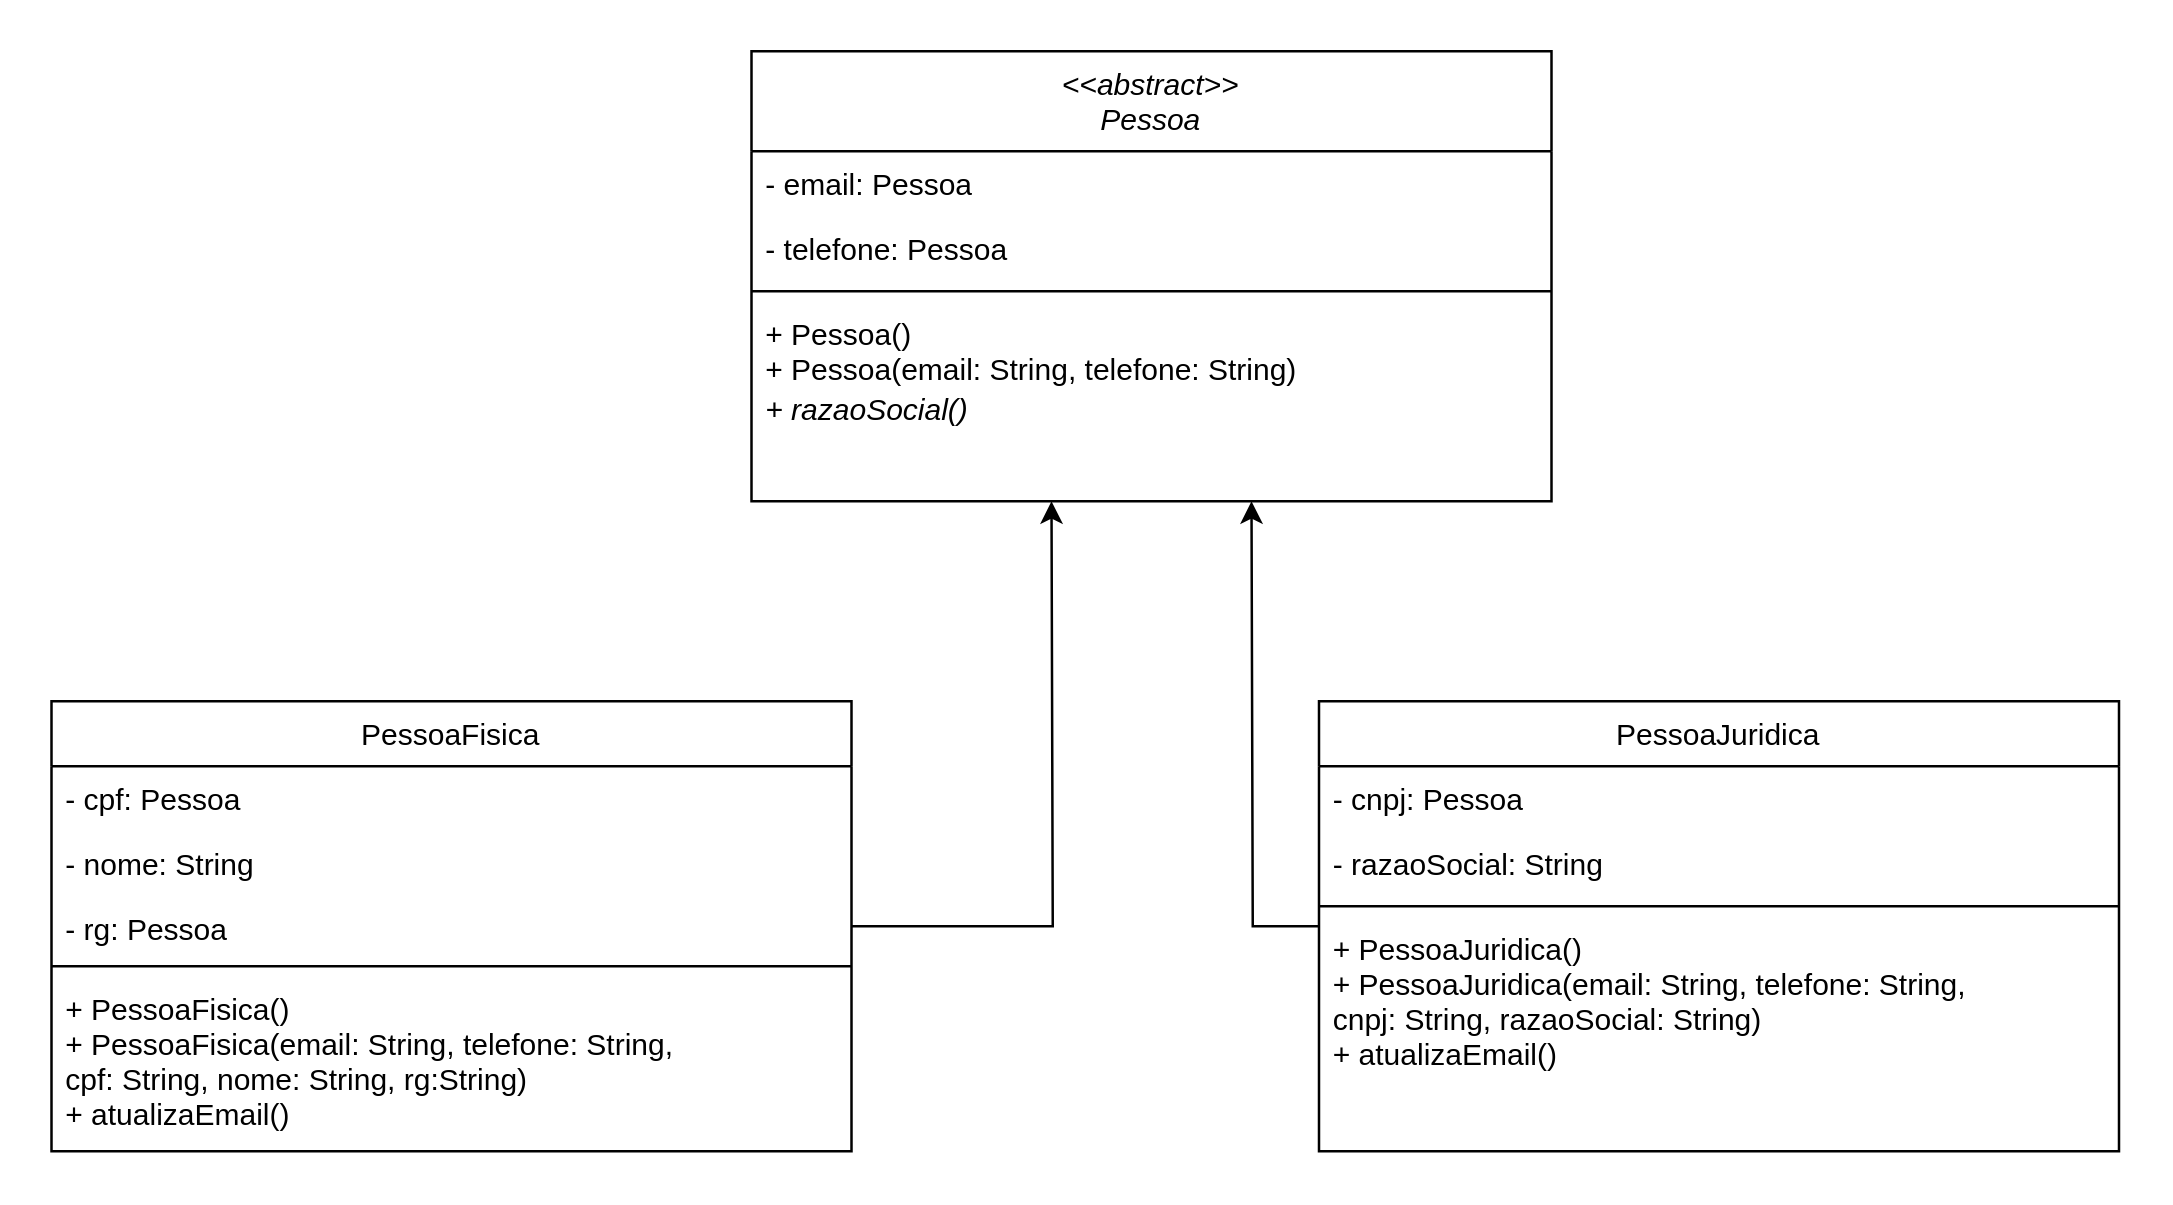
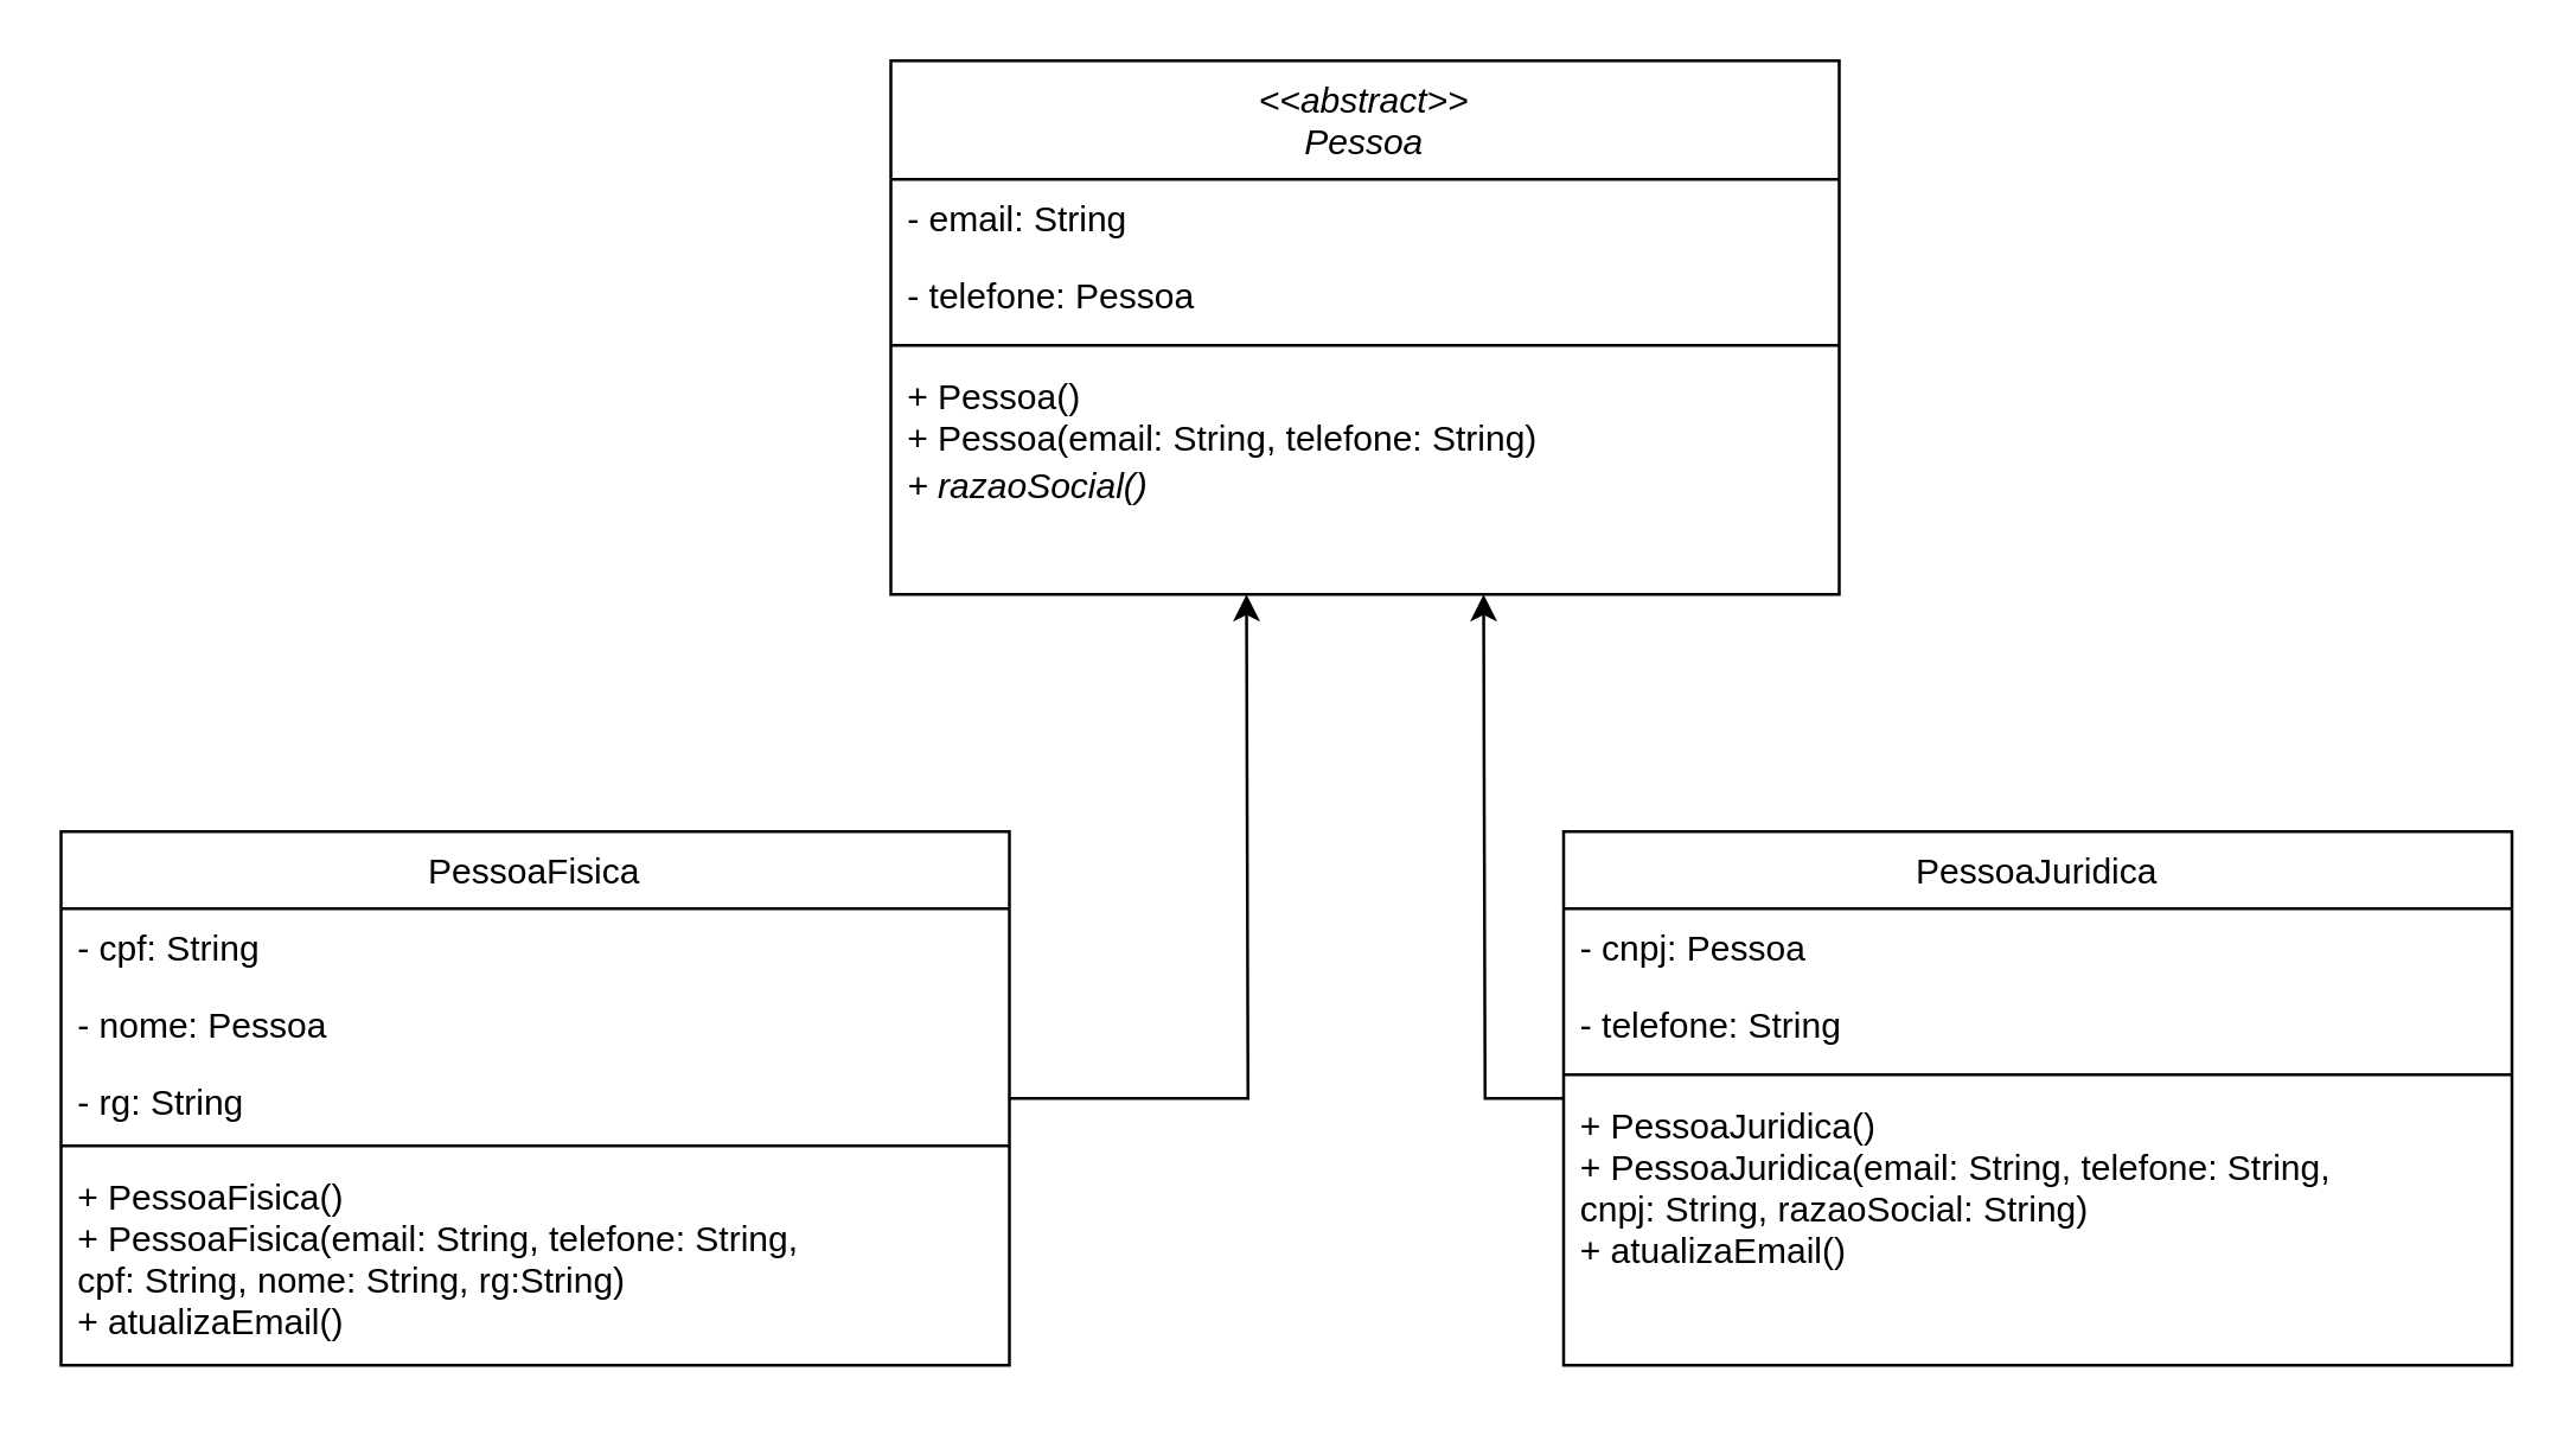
- <mxCell id="3" value="- email: Pessoa" style="text;align=left;verticalAlign=top;spacingLeft=4;spacingRight=4;overflow=hidden;rotatable=0;points=[[0,0.5],[1,0.5]];portConstraint=eastwest;" vertex="1" parent="2"><mxGeometry y="40" width="320" height="26" as="geometry" /></mxCell>
+ <mxCell id="3" value="- email: String" style="text;align=left;verticalAlign=top;spacingLeft=4;spacingRight=4;overflow=hidden;rotatable=0;points=[[0,0.5],[1,0.5]];portConstraint=eastwest;" vertex="1" parent="2"><mxGeometry y="40" width="320" height="26" as="geometry" /></mxCell>
- <mxCell id="10" value="- cpf: Pessoa" style="text;align=left;verticalAlign=top;spacingLeft=4;spacingRight=4;overflow=hidden;rotatable=0;points=[[0,0.5],[1,0.5]];portConstraint=eastwest;" vertex="1" parent="9"><mxGeometry y="26" width="320" height="26" as="geometry" /></mxCell>
+ <mxCell id="10" value="- cpf: String" style="text;align=left;verticalAlign=top;spacingLeft=4;spacingRight=4;overflow=hidden;rotatable=0;points=[[0,0.5],[1,0.5]];portConstraint=eastwest;" vertex="1" parent="9"><mxGeometry y="26" width="320" height="26" as="geometry" /></mxCell>
- <mxCell id="11" value="- nome: String" style="text;align=left;verticalAlign=top;spacingLeft=4;spacingRight=4;overflow=hidden;rotatable=0;points=[[0,0.5],[1,0.5]];portConstraint=eastwest;rounded=0;shadow=0;html=0;" vertex="1" parent="9"><mxGeometry y="52" width="320" height="26" as="geometry" /></mxCell>
+ <mxCell id="11" value="- nome: Pessoa" style="text;align=left;verticalAlign=top;spacingLeft=4;spacingRight=4;overflow=hidden;rotatable=0;points=[[0,0.5],[1,0.5]];portConstraint=eastwest;rounded=0;shadow=0;html=0;" vertex="1" parent="9"><mxGeometry y="52" width="320" height="26" as="geometry" /></mxCell>
- <mxCell id="18" value="- razaoSocial: String" style="text;align=left;verticalAlign=top;spacingLeft=4;spacingRight=4;overflow=hidden;rotatable=0;points=[[0,0.5],[1,0.5]];portConstraint=eastwest;rounded=0;shadow=0;html=0;" vertex="1" parent="16"><mxGeometry y="52" width="320" height="26" as="geometry" /></mxCell>
+ <mxCell id="18" value="- telefone: String" style="text;align=left;verticalAlign=top;spacingLeft=4;spacingRight=4;overflow=hidden;rotatable=0;points=[[0,0.5],[1,0.5]];portConstraint=eastwest;rounded=0;shadow=0;html=0;" vertex="1" parent="16"><mxGeometry y="52" width="320" height="26" as="geometry" /></mxCell>
- <mxCell id="12" value="- rg: Pessoa&#10;" style="text;align=left;verticalAlign=top;spacingLeft=4;spacingRight=4;overflow=hidden;rotatable=0;points=[[0,0.5],[1,0.5]];portConstraint=eastwest;rounded=0;shadow=0;html=0;" vertex="1" parent="9"><mxGeometry y="78" width="320" height="24" as="geometry" /></mxCell>
+ <mxCell id="12" value="- rg: String&#10;" style="text;align=left;verticalAlign=top;spacingLeft=4;spacingRight=4;overflow=hidden;rotatable=0;points=[[0,0.5],[1,0.5]];portConstraint=eastwest;rounded=0;shadow=0;html=0;" vertex="1" parent="9"><mxGeometry y="78" width="320" height="24" as="geometry" /></mxCell>
